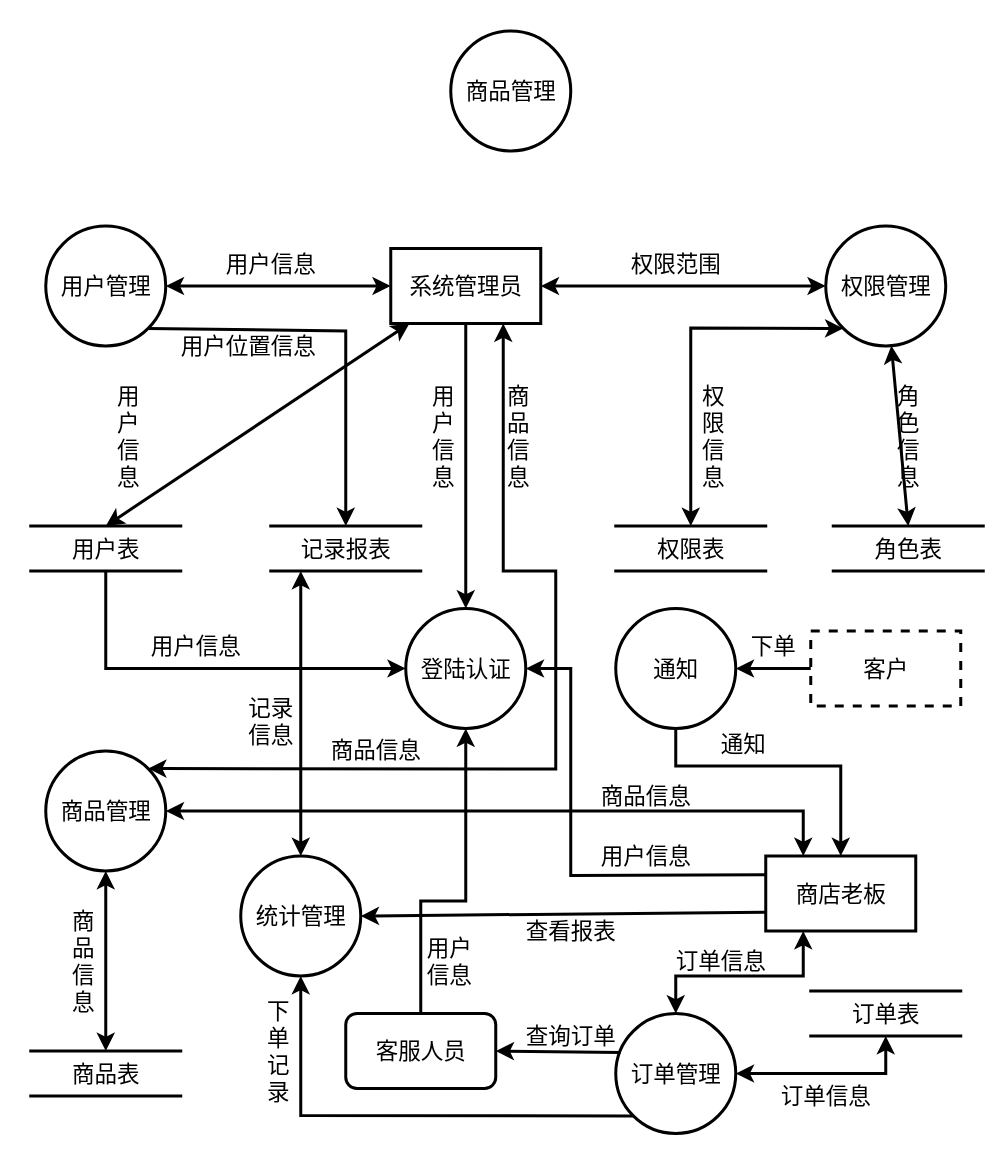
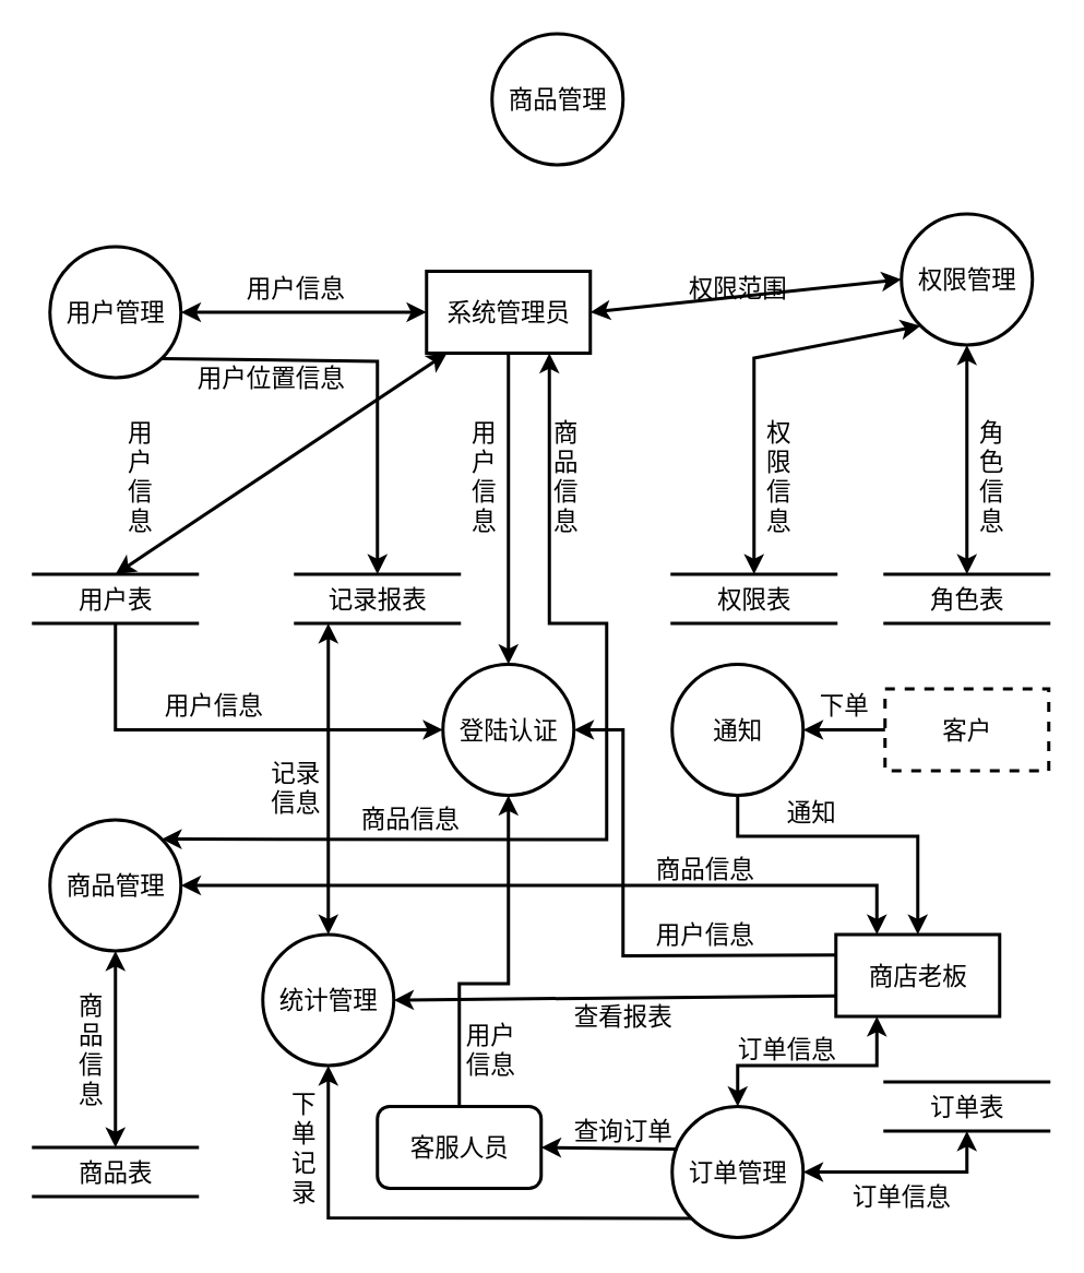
- <mxCell id="15" value="权限管理" style="shape=ellipse;html=1;dashed=0;whitespace=wrap;perimeter=ellipsePerimeter;strokeWidth=2;fontSize=15;" vertex="1" parent="1"><mxGeometry x="550" y="150" width="80" height="80" as="geometry" /></mxCell>
+ <mxCell id="15" value="权限管理" style="shape=ellipse;html=1;dashed=0;whitespace=wrap;perimeter=ellipsePerimeter;strokeWidth=2;fontSize=15;" vertex="1" parent="1"><mxGeometry x="550" y="130" width="80" height="80" as="geometry" /></mxCell>
- <mxCell id="16" value="角色表" style="html=1;dashed=0;whitespace=wrap;shape=partialRectangle;right=0;left=0;fontSize=15;strokeWidth=2;" vertex="1" parent="1"><mxGeometry x="555" y="350" width="100" height="30" as="geometry" /></mxCell>
+ <mxCell id="16" value="角色表" style="html=1;dashed=0;whitespace=wrap;shape=partialRectangle;right=0;left=0;fontSize=15;strokeWidth=2;" vertex="1" parent="1"><mxGeometry x="540" y="350" width="100" height="30" as="geometry" /></mxCell>
